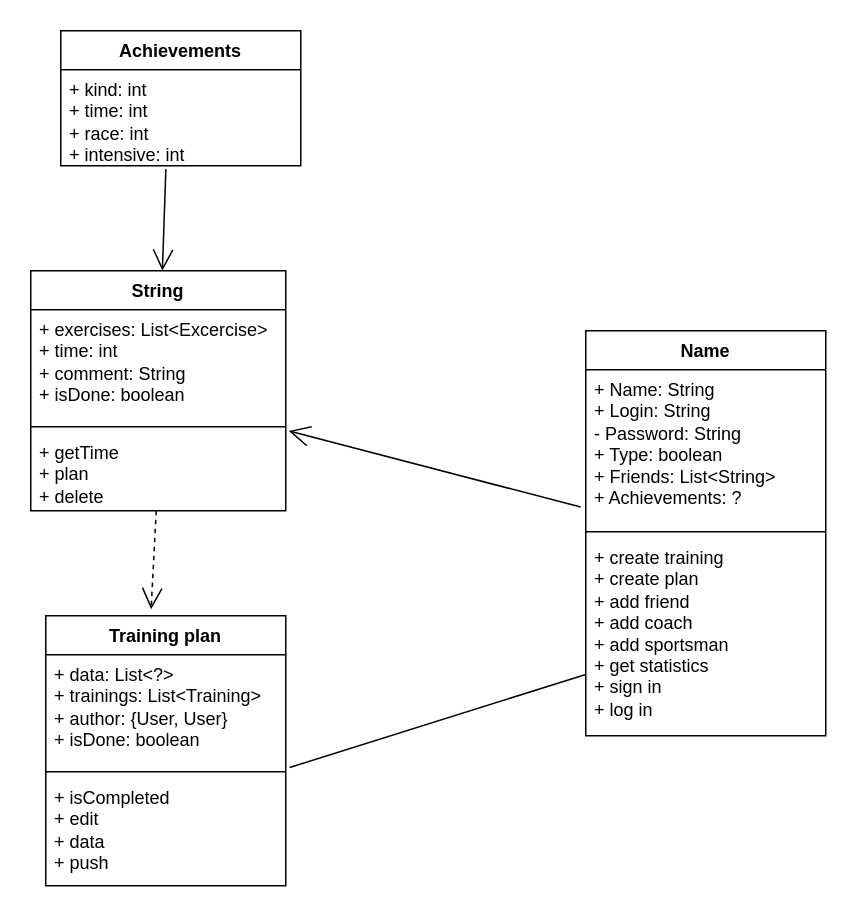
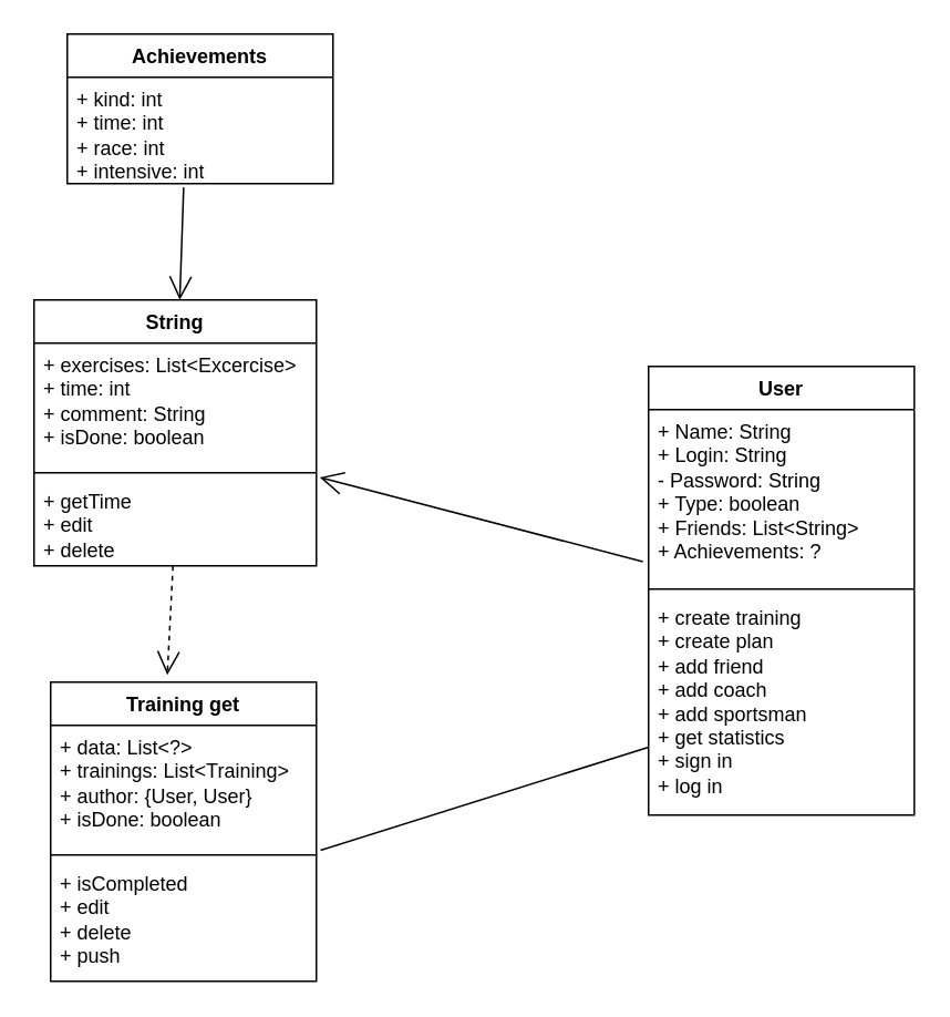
- <mxCell id="2" value="Name" style="swimlane;fontStyle=1;align=center;verticalAlign=top;childLayout=stackLayout;horizontal=1;startSize=26;horizontalStack=0;resizeParent=1;resizeParentMax=0;resizeLast=0;collapsible=1;marginBottom=0;whiteSpace=wrap;html=1;" vertex="1" parent="1"><mxGeometry x="390" y="220" width="160" height="270" as="geometry" /></mxCell>
+ <mxCell id="2" value="User" style="swimlane;fontStyle=1;align=center;verticalAlign=top;childLayout=stackLayout;horizontal=1;startSize=26;horizontalStack=0;resizeParent=1;resizeParentMax=0;resizeLast=0;collapsible=1;marginBottom=0;whiteSpace=wrap;html=1;" vertex="1" parent="1"><mxGeometry x="390" y="220" width="160" height="270" as="geometry" /></mxCell>
- <mxCell id="11" value="+ getTime&lt;br&gt;+ plan&lt;br&gt;+ delete" style="text;strokeColor=none;fillColor=none;align=left;verticalAlign=top;spacingLeft=4;spacingRight=4;overflow=hidden;rotatable=0;points=[[0,0.5],[1,0.5]];portConstraint=eastwest;whiteSpace=wrap;html=1;" vertex="1" parent="8"><mxGeometry y="108" width="170" height="52" as="geometry" /></mxCell>
+ <mxCell id="11" value="+ getTime&lt;br&gt;+ edit&lt;br&gt;+ delete" style="text;strokeColor=none;fillColor=none;align=left;verticalAlign=top;spacingLeft=4;spacingRight=4;overflow=hidden;rotatable=0;points=[[0,0.5],[1,0.5]];portConstraint=eastwest;whiteSpace=wrap;html=1;" vertex="1" parent="8"><mxGeometry y="108" width="170" height="52" as="geometry" /></mxCell>
- <mxCell id="12" value="Training plan" style="swimlane;fontStyle=1;align=center;verticalAlign=top;childLayout=stackLayout;horizontal=1;startSize=26;horizontalStack=0;resizeParent=1;resizeParentMax=0;resizeLast=0;collapsible=1;marginBottom=0;whiteSpace=wrap;html=1;" vertex="1" parent="1"><mxGeometry x="30" y="410" width="160" height="180" as="geometry" /></mxCell>
+ <mxCell id="12" value="Training get" style="swimlane;fontStyle=1;align=center;verticalAlign=top;childLayout=stackLayout;horizontal=1;startSize=26;horizontalStack=0;resizeParent=1;resizeParentMax=0;resizeLast=0;collapsible=1;marginBottom=0;whiteSpace=wrap;html=1;" vertex="1" parent="1"><mxGeometry x="30" y="410" width="160" height="180" as="geometry" /></mxCell>
- <mxCell id="15" value="+ isCompleted&lt;br&gt;+ edit&lt;br&gt;+ data&lt;br&gt;+ push" style="text;strokeColor=none;fillColor=none;align=left;verticalAlign=top;spacingLeft=4;spacingRight=4;overflow=hidden;rotatable=0;points=[[0,0.5],[1,0.5]];portConstraint=eastwest;whiteSpace=wrap;html=1;" vertex="1" parent="12"><mxGeometry y="108" width="160" height="72" as="geometry" /></mxCell>
+ <mxCell id="15" value="+ isCompleted&lt;br&gt;+ edit&lt;br&gt;+ delete&lt;br&gt;+ push" style="text;strokeColor=none;fillColor=none;align=left;verticalAlign=top;spacingLeft=4;spacingRight=4;overflow=hidden;rotatable=0;points=[[0,0.5],[1,0.5]];portConstraint=eastwest;whiteSpace=wrap;html=1;" vertex="1" parent="12"><mxGeometry y="108" width="160" height="72" as="geometry" /></mxCell>
